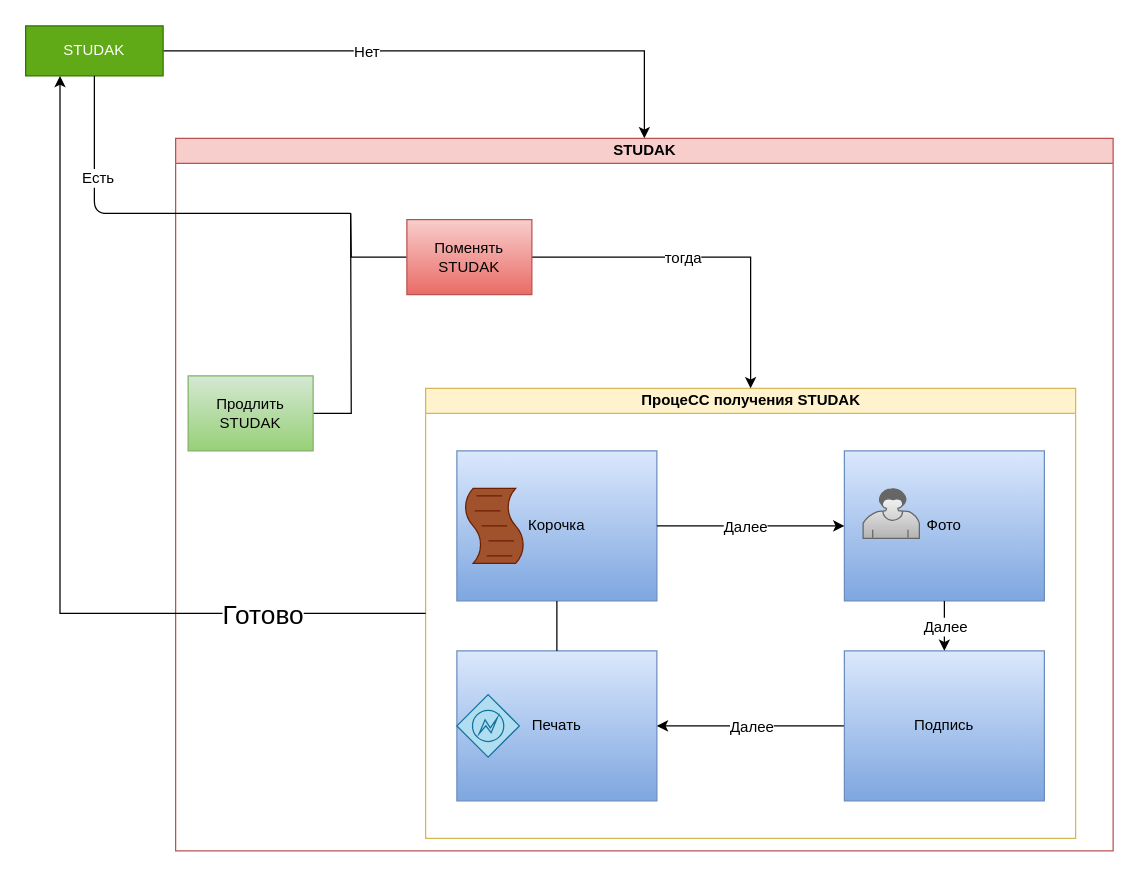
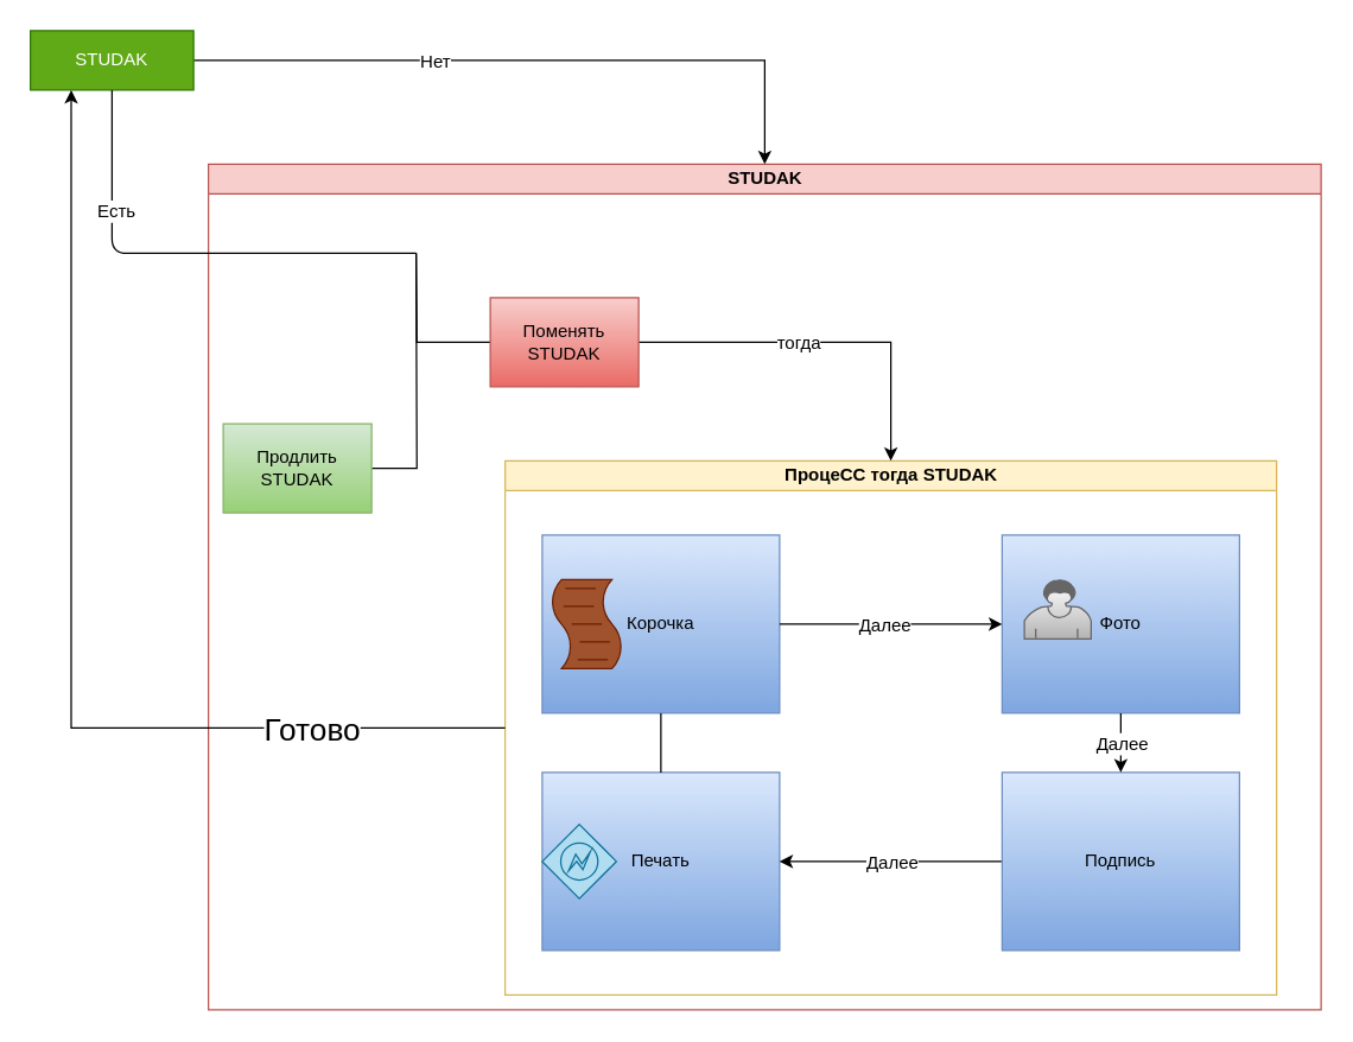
- <mxCell id="23" value="Поменять STUDAK" style="whiteSpace=wrap;html=1;align=center;verticalAlign=middle;container=1;recursiveResize=0;treeFolding=1;treeMoving=1;gradientColor=#ea6b66;fillColor=#f8cecc;strokeColor=#b85450;" vertex="1" parent="2"><mxGeometry x="185" y="65" width="100" height="60" as="geometry" /></mxCell>
+ <mxCell id="23" value="Поменять STUDAK" style="whiteSpace=wrap;html=1;align=center;verticalAlign=middle;container=1;recursiveResize=0;treeFolding=1;treeMoving=1;gradientColor=#ea6b66;fillColor=#f8cecc;strokeColor=#b85450;" vertex="1" parent="2"><mxGeometry x="190" y="90" width="100" height="60" as="geometry" /></mxCell>
- <mxCell id="3" value="ПроцеCC получения STUDAK" style="swimlane;html=1;startSize=20;horizontal=1;containerType=tree;fillColor=#fff2cc;strokeColor=#d6b656;" vertex="1" parent="2"><mxGeometry x="200" y="200" width="520" height="360" as="geometry" /></mxCell>
+ <mxCell id="3" value="ПроцеCC тогда STUDAK" style="swimlane;html=1;startSize=20;horizontal=1;containerType=tree;fillColor=#fff2cc;strokeColor=#d6b656;" vertex="1" parent="2"><mxGeometry x="200" y="200" width="520" height="360" as="geometry" /></mxCell>
- <mxCell id="20" value="&lt;span style=&quot;white-space: normal&quot;&gt;Продлить STUDAK&lt;/span&gt;" style="whiteSpace=wrap;html=1;align=center;verticalAlign=middle;container=1;recursiveResize=0;treeFolding=1;treeMoving=1;gradientColor=#97d077;fillColor=#d5e8d4;strokeColor=#82b366;" vertex="1" parent="2"><mxGeometry x="10" y="190" width="100" height="60" as="geometry" /></mxCell>
+ <mxCell id="20" value="&lt;span style=&quot;white-space: normal&quot;&gt;Продлить STUDAK&lt;/span&gt;" style="whiteSpace=wrap;html=1;align=center;verticalAlign=middle;container=1;recursiveResize=0;treeFolding=1;treeMoving=1;gradientColor=#97d077;fillColor=#d5e8d4;strokeColor=#82b366;" vertex="1" parent="2"><mxGeometry x="10" y="175" width="100" height="60" as="geometry" /></mxCell>
